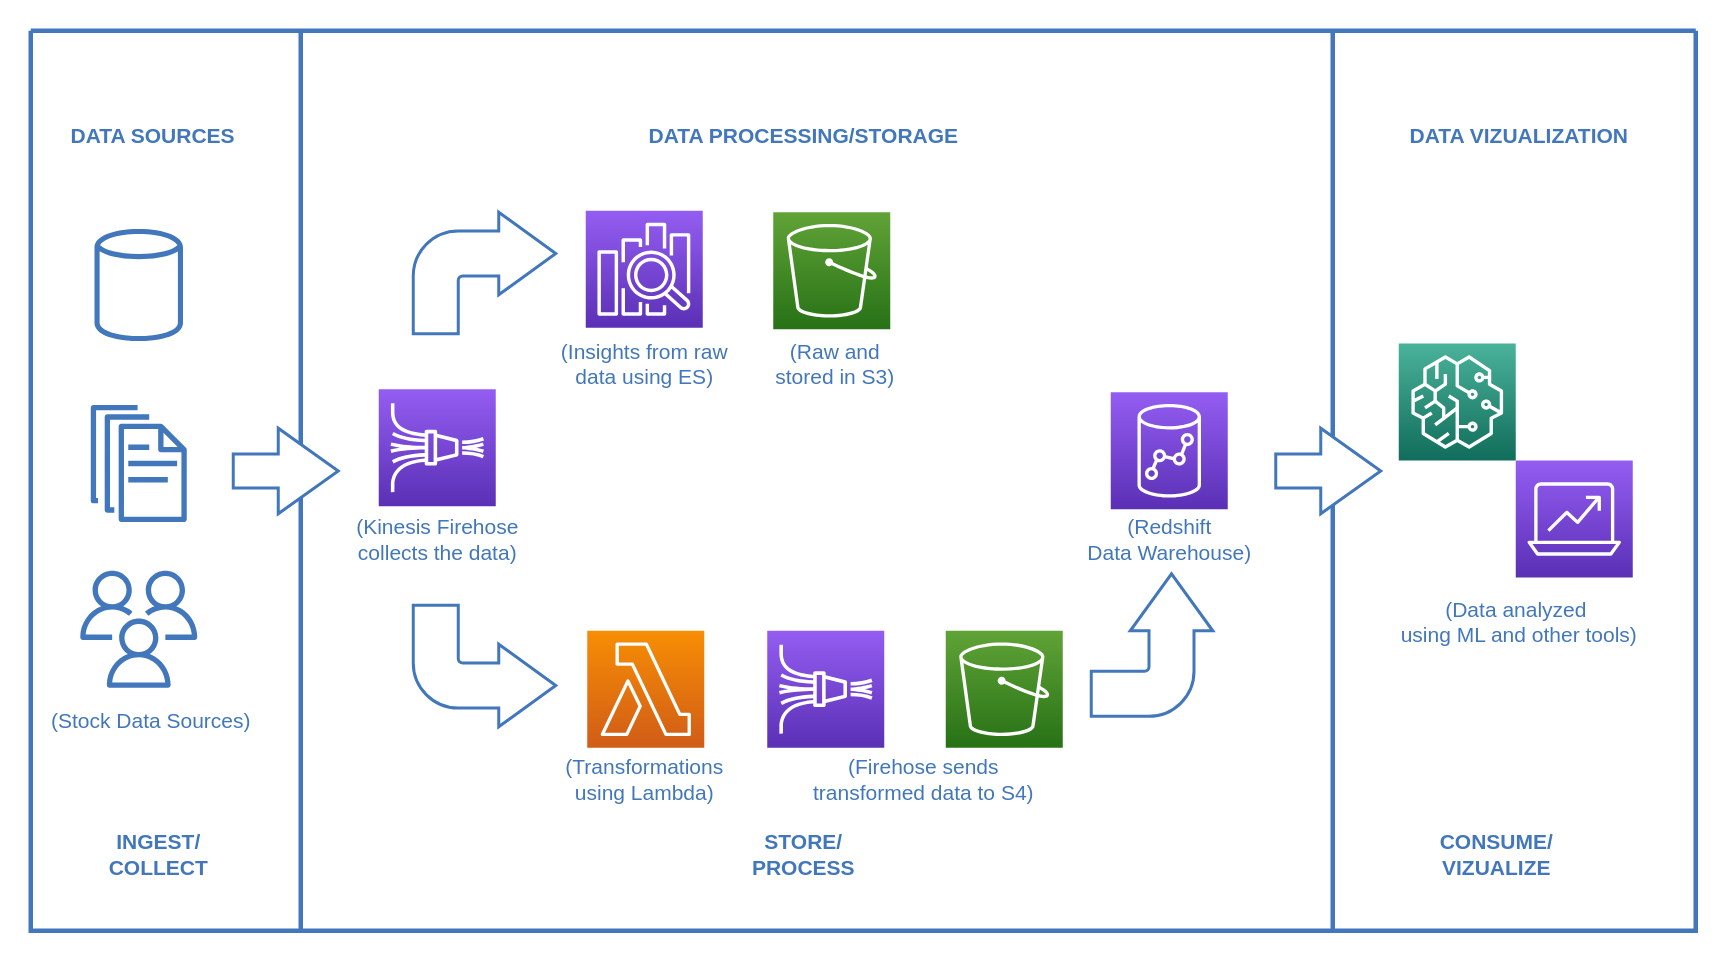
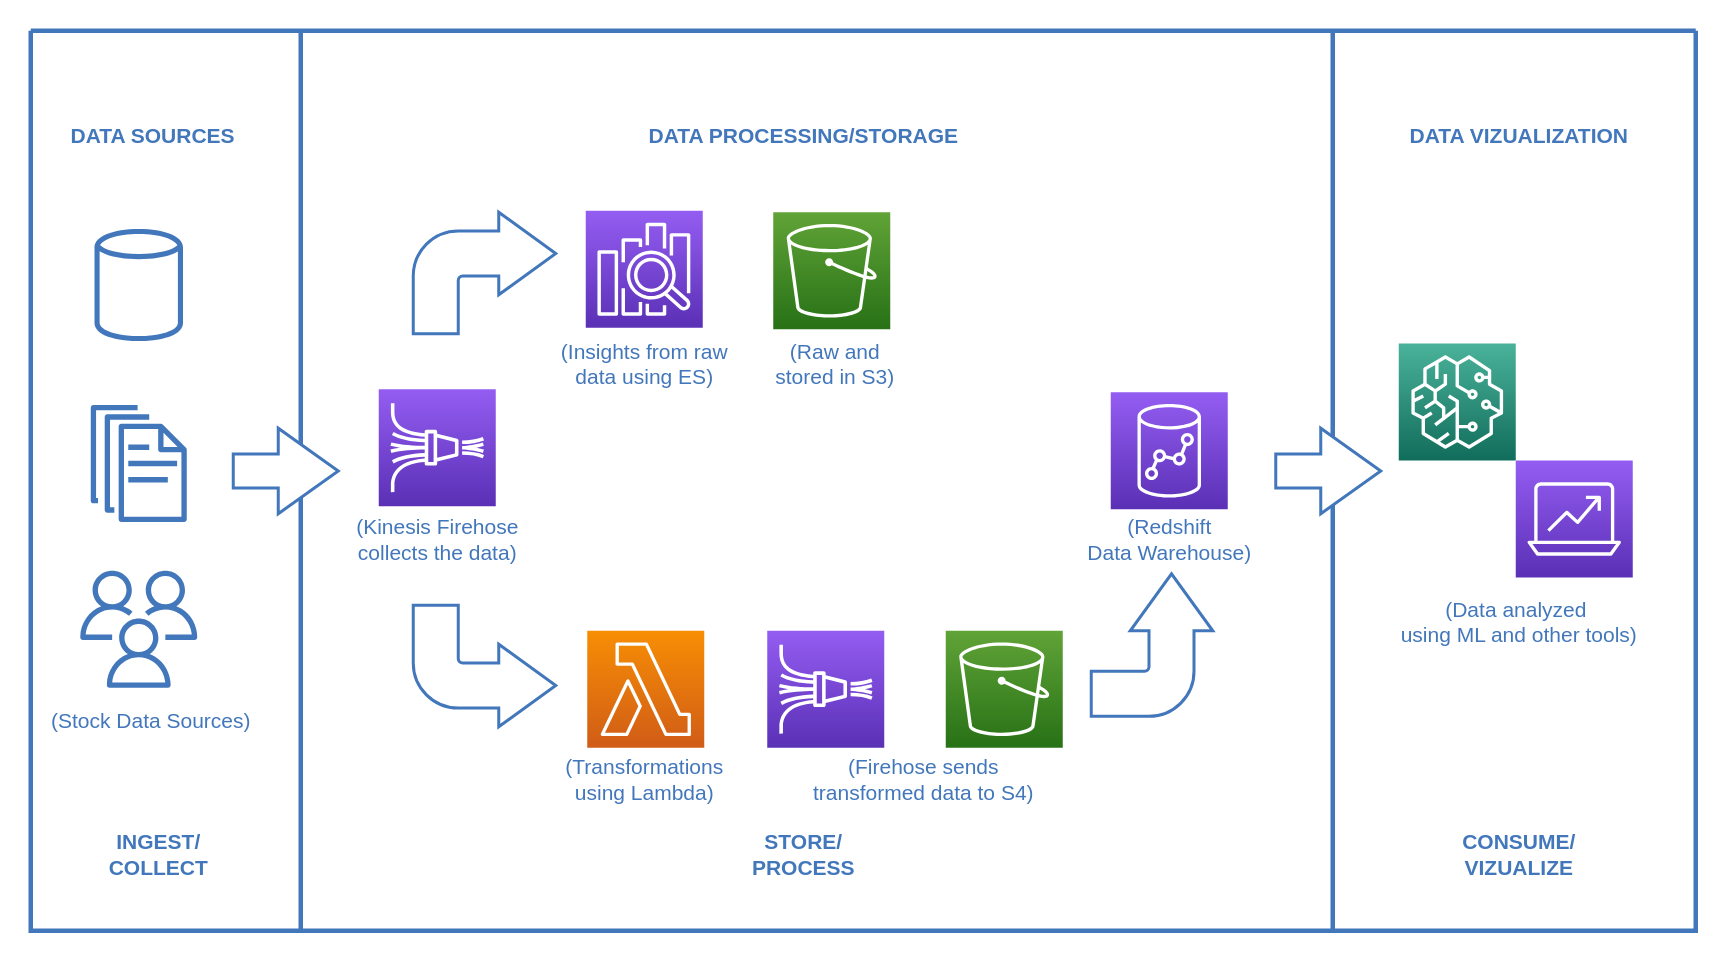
- <mxCell id="16" value="&lt;b&gt;&lt;font color=&quot;#4277bb&quot;&gt;CONSUME/&lt;br&gt;VIZUALIZE&lt;/font&gt;&lt;/b&gt;" style="text;html=1;align=center;verticalAlign=middle;resizable=0;points=[];autosize=1;strokeColor=none;fillColor=none;fontSize=14;fontColor=#0066CC;" vertex="1" parent="2"><mxGeometry x="932" y="529" width="90" height="40" as="geometry" /></mxCell>
+ <mxCell id="16" value="&lt;b&gt;&lt;font color=&quot;#4277bb&quot;&gt;CONSUME/&lt;br&gt;VIZUALIZE&lt;/font&gt;&lt;/b&gt;" style="text;html=1;align=center;verticalAlign=middle;resizable=0;points=[];autosize=1;strokeColor=none;fillColor=none;fontSize=14;fontColor=#0066CC;" vertex="1" parent="2"><mxGeometry x="947" y="529" width="90" height="40" as="geometry" /></mxCell>
